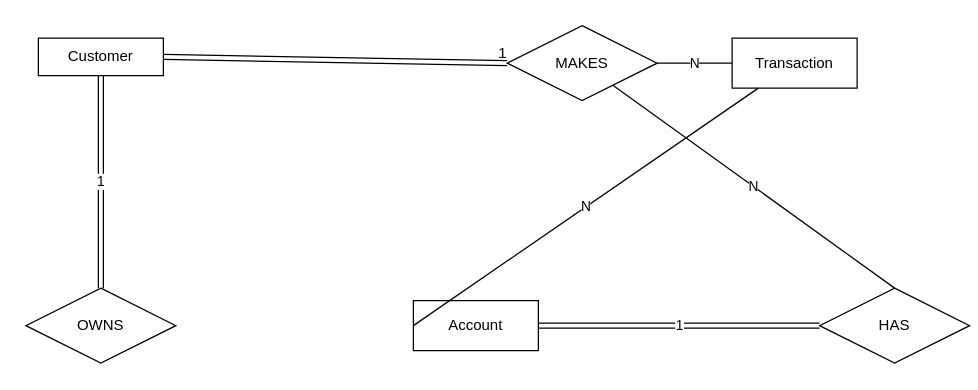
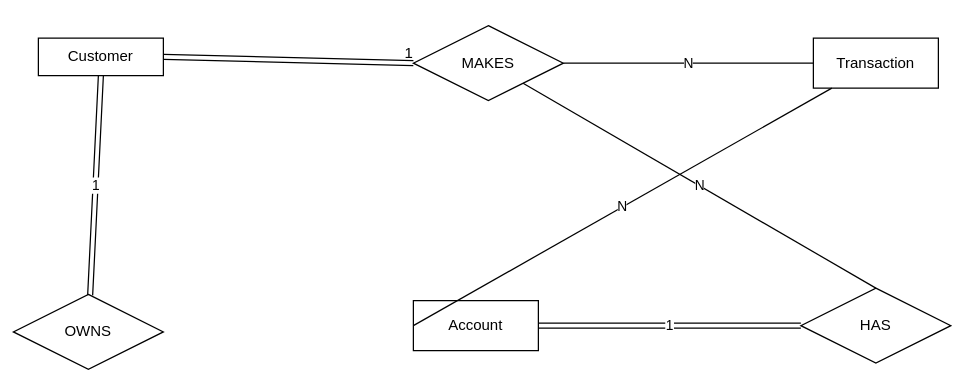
- <mxCell id="8" value="MAKES" style="shape=rhombus;perimeter=rhombusPerimeter;whiteSpace=wrap;html=1;align=center;" vertex="1" parent="1"><mxGeometry x="405" y="20" width="120" height="60" as="geometry" /></mxCell>
+ <mxCell id="8" value="MAKES" style="shape=rhombus;perimeter=rhombusPerimeter;whiteSpace=wrap;html=1;align=center;" vertex="1" parent="1"><mxGeometry x="330" y="20" width="120" height="60" as="geometry" /></mxCell>
- <mxCell id="4" value="Transaction" style="whiteSpace=wrap;html=1;align=center;" vertex="1" parent="1"><mxGeometry x="585" y="30" width="100" height="40" as="geometry" /></mxCell>
+ <mxCell id="4" value="Transaction" style="whiteSpace=wrap;html=1;align=center;" vertex="1" parent="1"><mxGeometry x="650" y="30" width="100" height="40" as="geometry" /></mxCell>
- <mxCell id="5" value="OWNS" style="shape=rhombus;perimeter=rhombusPerimeter;whiteSpace=wrap;html=1;align=center;" vertex="1" parent="1"><mxGeometry x="20" y="230" width="120" height="60" as="geometry" /></mxCell>
+ <mxCell id="5" value="OWNS" style="shape=rhombus;perimeter=rhombusPerimeter;whiteSpace=wrap;html=1;align=center;" vertex="1" parent="1"><mxGeometry x="10" y="235" width="120" height="60" as="geometry" /></mxCell>
- <mxCell id="12" value="HAS" style="shape=rhombus;perimeter=rhombusPerimeter;whiteSpace=wrap;html=1;align=center;" vertex="1" parent="1"><mxGeometry x="655" y="230" width="120" height="60" as="geometry" /></mxCell>
+ <mxCell id="12" value="HAS" style="shape=rhombus;perimeter=rhombusPerimeter;whiteSpace=wrap;html=1;align=center;" vertex="1" parent="1"><mxGeometry x="640" y="230" width="120" height="60" as="geometry" /></mxCell>
